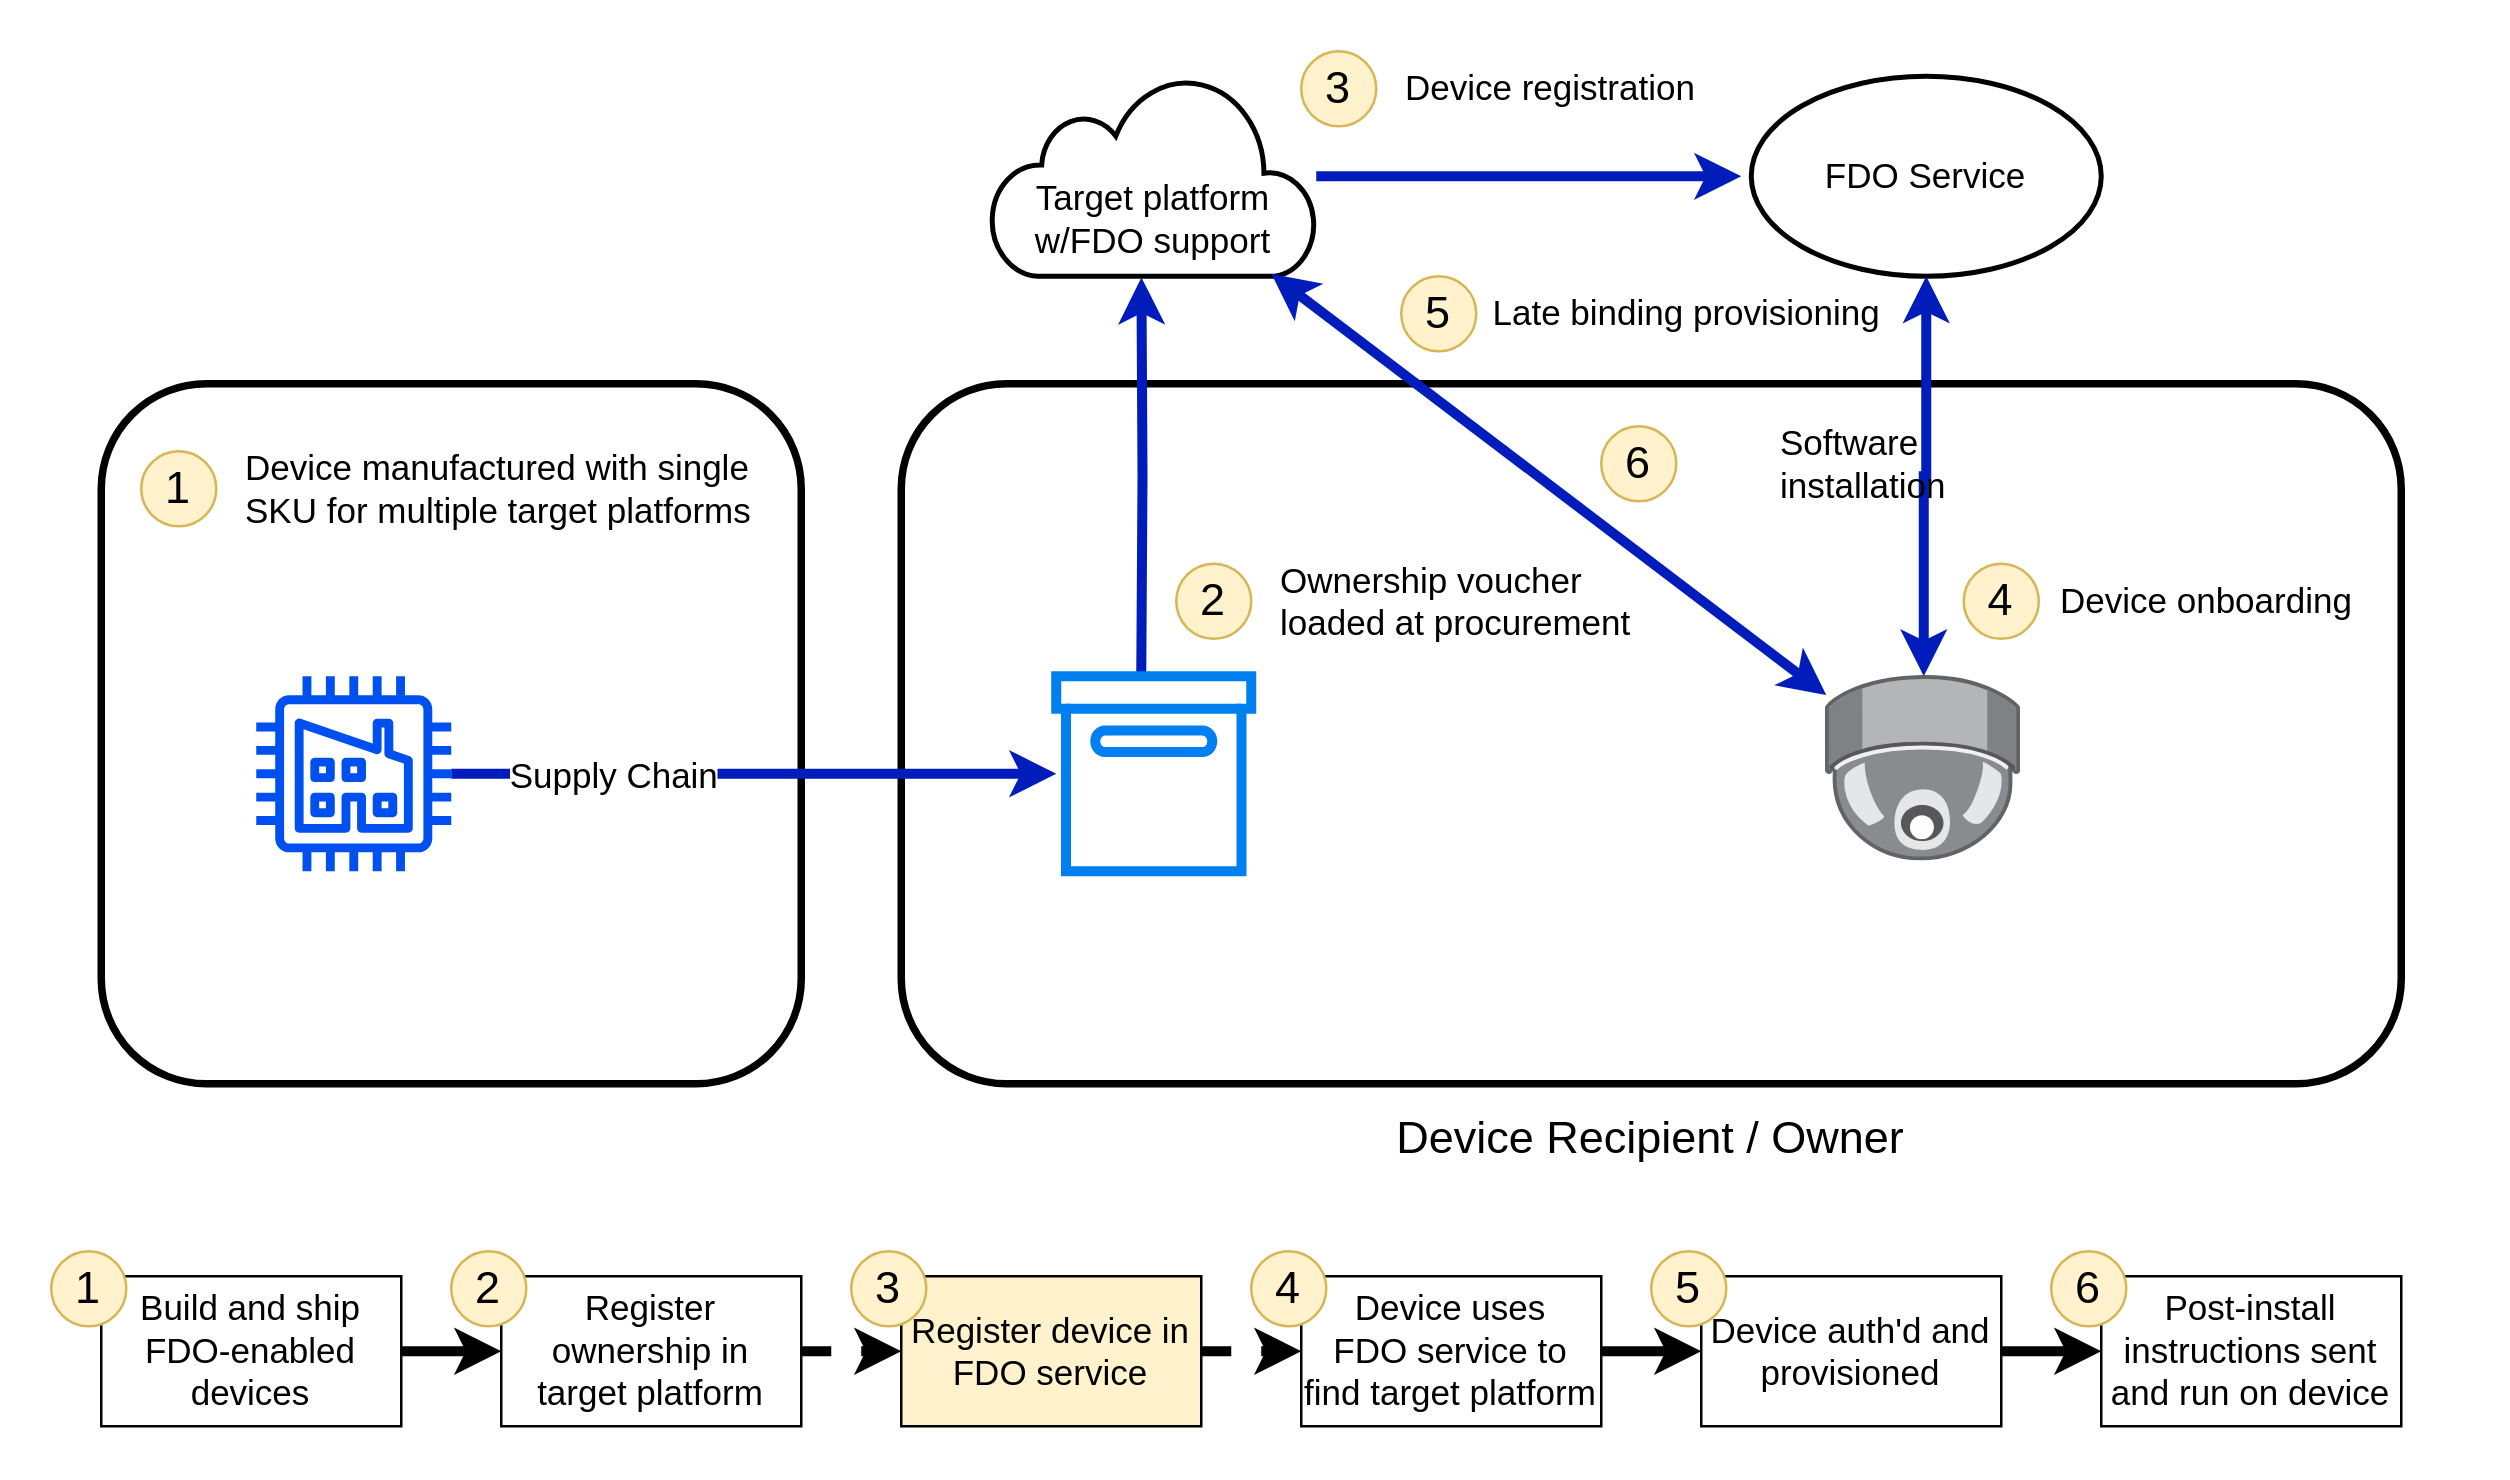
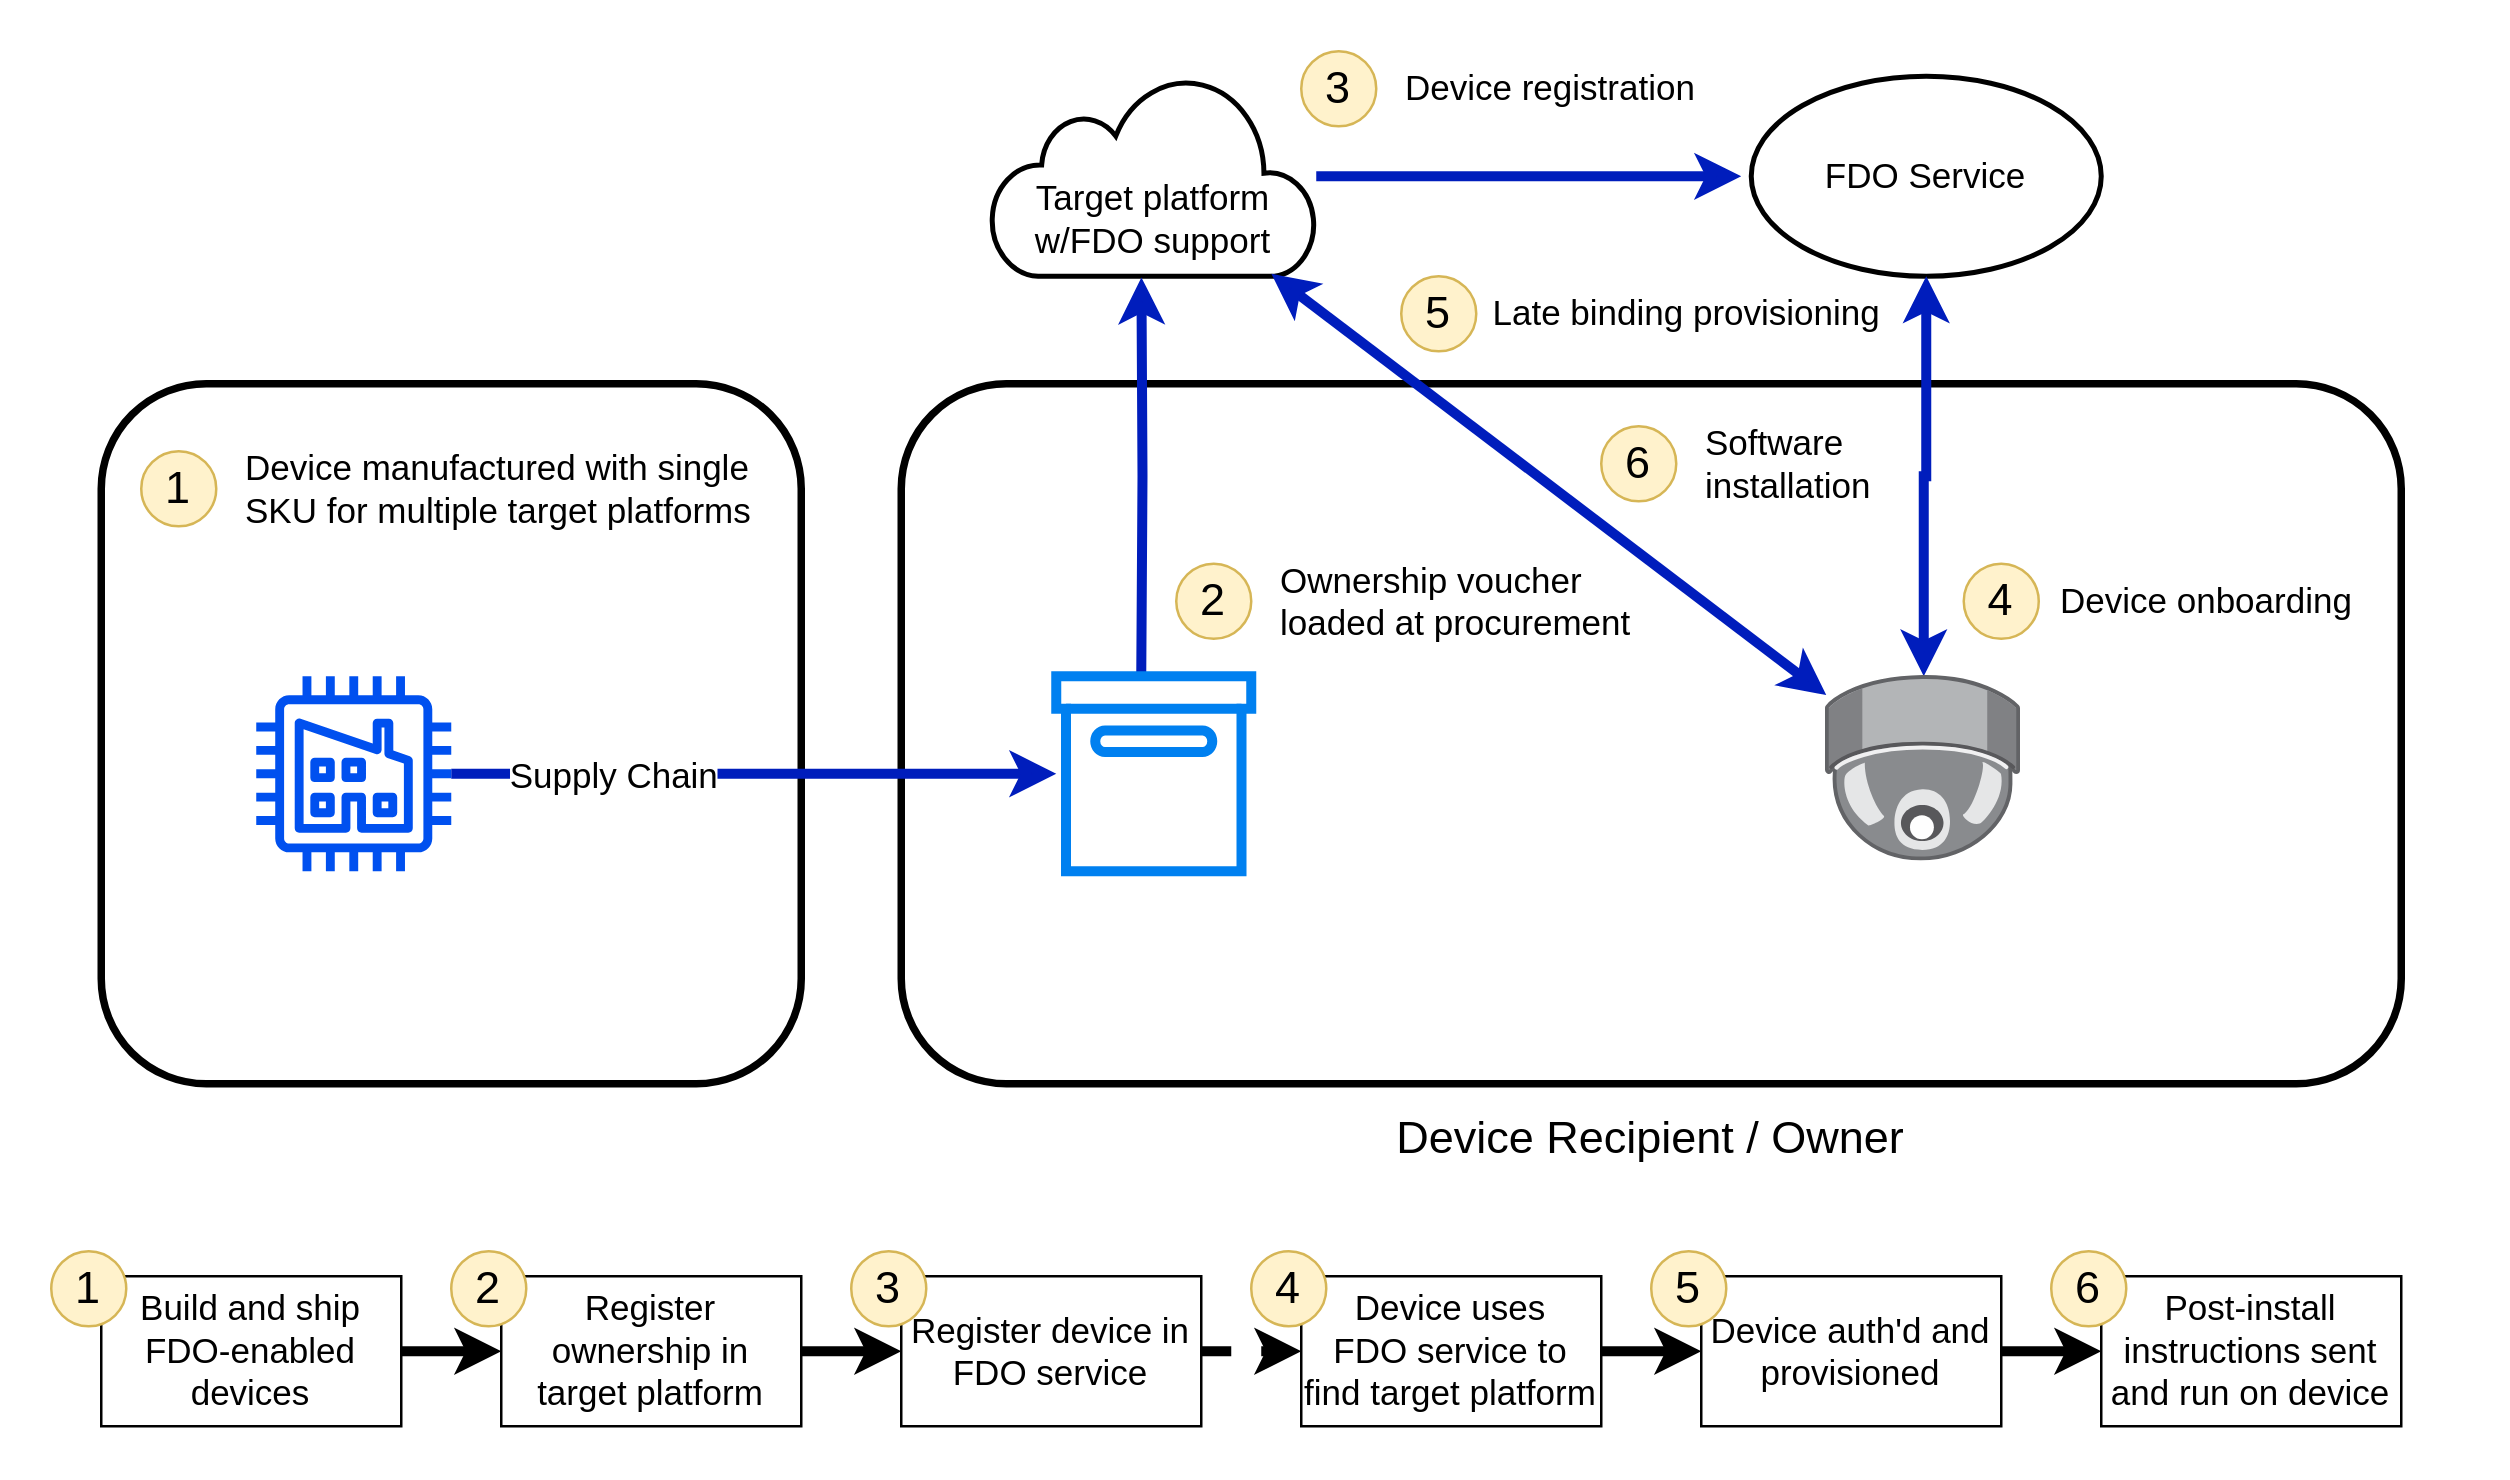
- <mxCell id="46" value="&lt;font style=&quot;font-size: 14px;&quot;&gt;Software&lt;br&gt;installation&lt;br&gt;&lt;/font&gt;" style="text;strokeColor=none;align=left;fillColor=none;html=1;verticalAlign=middle;whiteSpace=wrap;rounded=0;" vertex="1" parent="1"><mxGeometry x="710" y="170" width="160" height="30" as="geometry" /></mxCell>
+ <mxCell id="46" value="&lt;font style=&quot;font-size: 14px;&quot;&gt;Software&lt;br&gt;installation&lt;br&gt;&lt;/font&gt;" style="text;strokeColor=none;align=left;fillColor=none;html=1;verticalAlign=middle;whiteSpace=wrap;rounded=0;" vertex="1" parent="1"><mxGeometry x="680" y="170" width="160" height="30" as="geometry" /></mxCell>
- <mxCell id="5" style="edgeStyle=orthogonalEdgeStyle;rounded=0;orthogonalLoop=1;jettySize=auto;html=1;entryX=0;entryY=0.5;entryDx=0;entryDy=0;strokeWidth=4;dashed=1;" edge="1" parent="1" source="6" target="9"><mxGeometry relative="1" as="geometry" /></mxCell>
+ <mxCell id="5" style="edgeStyle=orthogonalEdgeStyle;rounded=0;orthogonalLoop=1;jettySize=auto;html=1;entryX=0;entryY=0.5;entryDx=0;entryDy=0;strokeWidth=4;" edge="1" parent="1" source="6" target="9"><mxGeometry relative="1" as="geometry" /></mxCell>
- <mxCell id="9" value="&lt;font style=&quot;font-size: 14px;&quot;&gt;Register device in FDO service&lt;/font&gt;" style="rounded=0;whiteSpace=wrap;html=1;fillColor=#fff2cc;" vertex="1" parent="1"><mxGeometry x="360" y="510" width="120" height="60" as="geometry" /></mxCell>
+ <mxCell id="9" value="&lt;font style=&quot;font-size: 14px;&quot;&gt;Register device in FDO service&lt;/font&gt;" style="rounded=0;whiteSpace=wrap;html=1;" vertex="1" parent="1"><mxGeometry x="360" y="510" width="120" height="60" as="geometry" /></mxCell>
